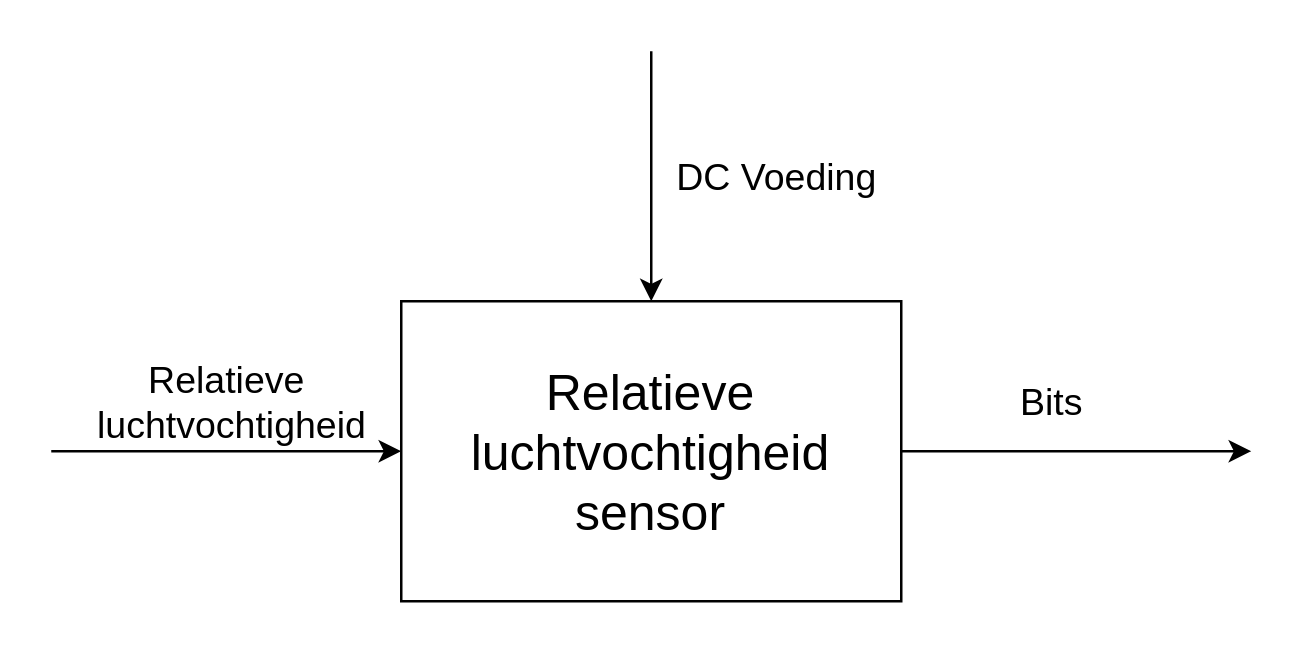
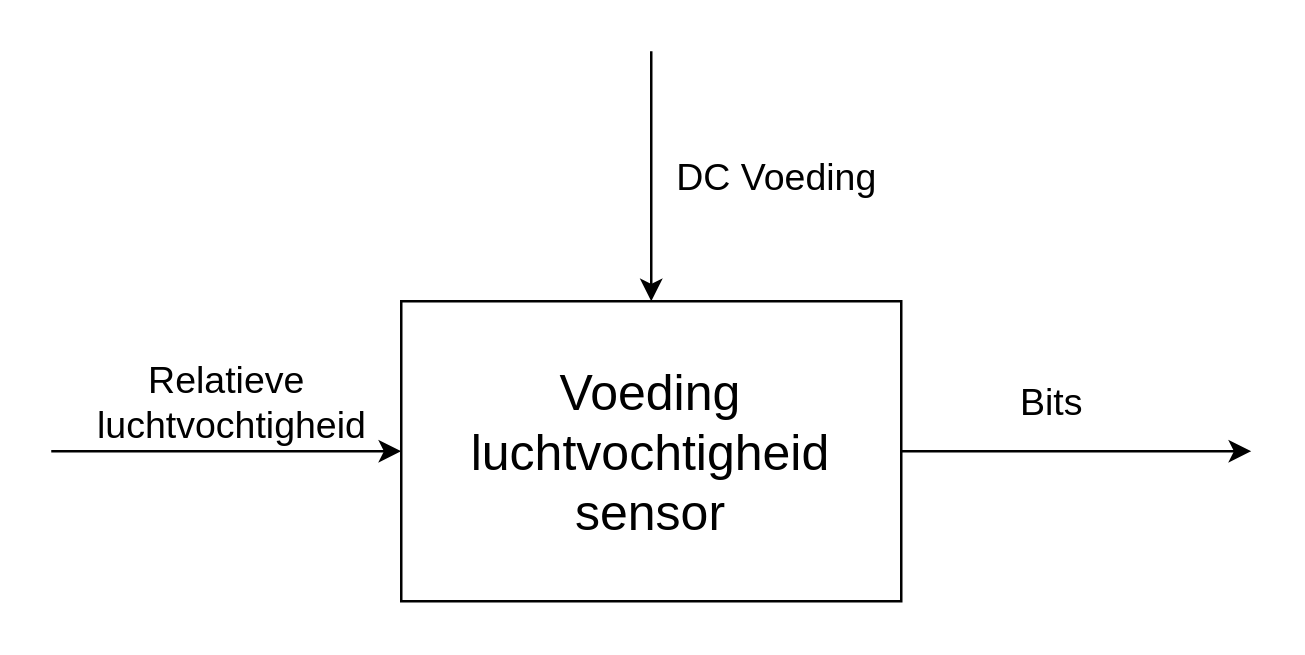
- <mxCell id="3" value="Relatieve luchtvochtigheid sensor" style="rounded=0;whiteSpace=wrap;html=1;fontSize=20;" parent="1" vertex="1"><mxGeometry x="160" y="120" width="200" height="120" as="geometry" /></mxCell>
+ <mxCell id="3" value="Voeding luchtvochtigheid sensor" style="rounded=0;whiteSpace=wrap;html=1;fontSize=20;" parent="1" vertex="1"><mxGeometry x="160" y="120" width="200" height="120" as="geometry" /></mxCell>
